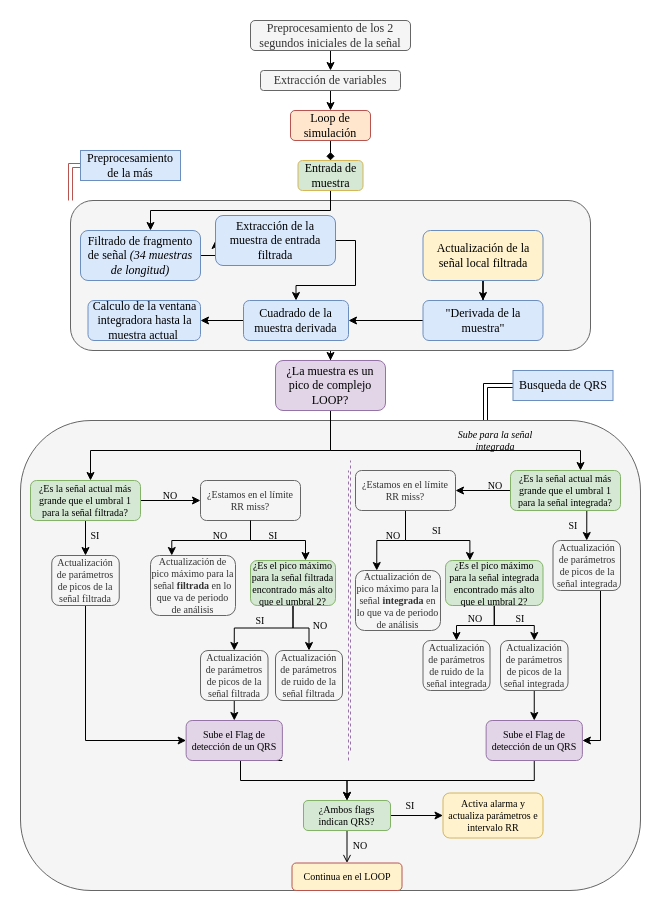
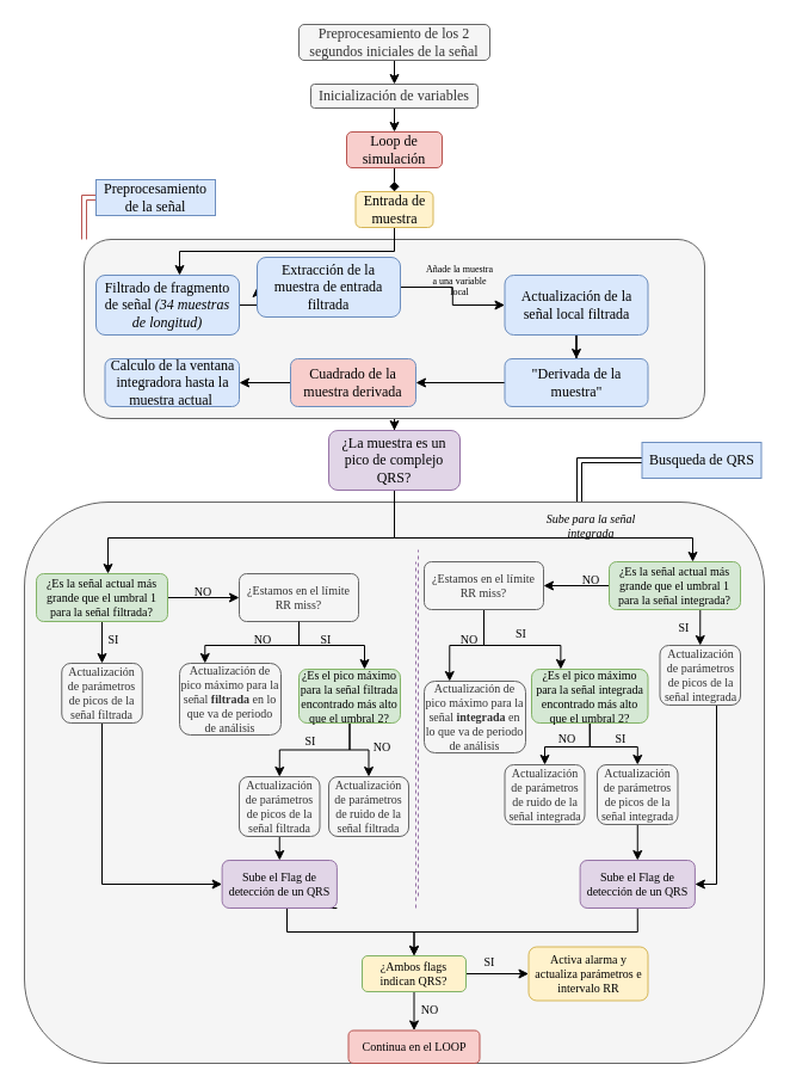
- <mxCell id="10" value="Extracción de variables" style="rounded=1;whiteSpace=wrap;html=1;fillColor=#f5f5f5;fontColor=#333333;strokeColor=#666666;fontFamily=Times New Roman;fontSize=12;" vertex="1" parent="1"><mxGeometry x="260" y="70" width="140" height="20" as="geometry" /></mxCell>
+ <mxCell id="10" value="Inicialización de variables" style="rounded=1;whiteSpace=wrap;html=1;fillColor=#f5f5f5;fontColor=#333333;strokeColor=#666666;fontFamily=Times New Roman;fontSize=12;" vertex="1" parent="1"><mxGeometry x="260" y="70" width="140" height="20" as="geometry" /></mxCell>
- <mxCell id="14" value="Loop de simulación" style="rounded=1;whiteSpace=wrap;html=1;fontFamily=Times New Roman;fillColor=#ffe6cc;strokeColor=#b85450;fontSize=12;" vertex="1" parent="1"><mxGeometry x="290" y="110" width="80" height="30" as="geometry" /></mxCell>
+ <mxCell id="14" value="Loop de simulación" style="rounded=1;whiteSpace=wrap;html=1;fontFamily=Times New Roman;fillColor=#f8cecc;strokeColor=#b85450;fontSize=12;" vertex="1" parent="1"><mxGeometry x="290" y="110" width="80" height="30" as="geometry" /></mxCell>
- <mxCell id="26" value="Preprocesamiento de la más" style="text;html=1;strokeColor=#6c8ebf;fillColor=#dae8fc;align=center;verticalAlign=middle;whiteSpace=wrap;rounded=0;fontFamily=Times New Roman;fontSize=12;" vertex="1" parent="1"><mxGeometry x="80" y="150" width="100" height="30" as="geometry" /></mxCell>
+ <mxCell id="26" value="Preprocesamiento de la señal" style="text;html=1;strokeColor=#6c8ebf;fillColor=#dae8fc;align=center;verticalAlign=middle;whiteSpace=wrap;rounded=0;fontFamily=Times New Roman;fontSize=12;" vertex="1" parent="1"><mxGeometry x="80" y="150" width="100" height="30" as="geometry" /></mxCell>
- <mxCell id="12" value="Entrada de muestra" style="rounded=1;whiteSpace=wrap;html=1;fontFamily=Times New Roman;fillColor=#d5e8d4;strokeColor=#d6b656;fontSize=12;" vertex="1" parent="1"><mxGeometry x="297.5" y="160" width="65" height="30" as="geometry" /></mxCell>
+ <mxCell id="12" value="Entrada de muestra" style="rounded=1;whiteSpace=wrap;html=1;fontFamily=Times New Roman;fillColor=#fff2cc;strokeColor=#d6b656;fontSize=12;" vertex="1" parent="1"><mxGeometry x="297.5" y="160" width="65" height="30" as="geometry" /></mxCell>
+ <mxCell id="21" value="Añade la muestra a una variable local" style="text;html=1;strokeColor=none;fillColor=none;align=center;verticalAlign=middle;whiteSpace=wrap;rounded=0;fontFamily=Times New Roman;fontSize=8;" vertex="1" parent="1"><mxGeometry x="355" y="220" width="60" height="30" as="geometry" /></mxCell>
- <mxCell id="20" value="Actualización de la señal local filtrada" style="rounded=1;whiteSpace=wrap;html=1;fontFamily=Times New Roman;fontSize=12;fillColor=#fff2cc;strokeColor=#6c8ebf;" vertex="1" parent="1"><mxGeometry x="422.5" y="230" width="120" height="50" as="geometry" /></mxCell>
+ <mxCell id="20" value="Actualización de la señal local filtrada" style="rounded=1;whiteSpace=wrap;html=1;fontFamily=Times New Roman;fontSize=12;fillColor=#dae8fc;strokeColor=#6c8ebf;" vertex="1" parent="1"><mxGeometry x="422.5" y="230" width="120" height="50" as="geometry" /></mxCell>
- <mxCell id="17" style="edgeStyle=orthogonalEdgeStyle;rounded=0;orthogonalLoop=1;jettySize=auto;html=1;exitX=1;exitY=0.5;exitDx=0;exitDy=0;fontFamily=Times New Roman;fontSize=12;" edge="1" parent="1" source="18" target="25"><mxGeometry relative="1" as="geometry"><mxPoint x="420" y="275" as="targetPoint" /></mxGeometry></mxCell>
+ <mxCell id="17" style="edgeStyle=orthogonalEdgeStyle;rounded=0;orthogonalLoop=1;jettySize=auto;html=1;exitX=1;exitY=0.5;exitDx=0;exitDy=0;fontFamily=Times New Roman;fontSize=12;" edge="1" parent="1" source="18" target="20"><mxGeometry relative="1" as="geometry"><mxPoint x="420" y="275" as="targetPoint" /></mxGeometry></mxCell>
- <mxCell id="25" value="Cuadrado de la muestra derivada" style="rounded=1;whiteSpace=wrap;html=1;fontFamily=Times New Roman;fontSize=12;fillColor=#dae8fc;strokeColor=#6c8ebf;" vertex="1" parent="1"><mxGeometry x="243" y="300" width="105" height="40" as="geometry" /></mxCell>
+ <mxCell id="25" value="Cuadrado de la muestra derivada" style="rounded=1;whiteSpace=wrap;html=1;fontFamily=Times New Roman;fontSize=12;fillColor=#f8cecc;strokeColor=#6c8ebf;" vertex="1" parent="1"><mxGeometry x="243" y="300" width="105" height="40" as="geometry" /></mxCell>
- <mxCell id="30" value="¿La muestra es un pico de complejo LOOP?" style="rounded=1;whiteSpace=wrap;html=1;fontFamily=Times New Roman;fontSize=12;fillColor=#e1d5e7;strokeColor=#9673a6;" vertex="1" parent="1"><mxGeometry x="275" y="360" width="110" height="50" as="geometry" /></mxCell>
+ <mxCell id="30" value="¿La muestra es un pico de complejo QRS?" style="rounded=1;whiteSpace=wrap;html=1;fontFamily=Times New Roman;fontSize=12;fillColor=#e1d5e7;strokeColor=#9673a6;" vertex="1" parent="1"><mxGeometry x="275" y="360" width="110" height="50" as="geometry" /></mxCell>
- <mxCell id="84" value="Busqueda de QRS" style="text;html=1;strokeColor=#6c8ebf;fillColor=#dae8fc;align=center;verticalAlign=middle;whiteSpace=wrap;rounded=0;fontFamily=Times New Roman;fontSize=12;" vertex="1" parent="1"><mxGeometry x="512.5" y="370" width="100" height="30" as="geometry" /></mxCell>
+ <mxCell id="84" value="Busqueda de QRS" style="text;html=1;strokeColor=#6c8ebf;fillColor=#dae8fc;align=center;verticalAlign=middle;whiteSpace=wrap;rounded=0;fontFamily=Times New Roman;fontSize=12;" vertex="1" parent="1"><mxGeometry x="537.5" y="370" width="100" height="30" as="geometry" /></mxCell>
- <mxCell id="83" value="¿Ambos flags indican QRS?" style="rounded=1;whiteSpace=wrap;html=1;fontFamily=Times New Roman;fontSize=10;fillColor=#d5e8d4;strokeColor=#82b366;" vertex="1" parent="1"><mxGeometry x="303" y="800" width="87" height="30" as="geometry" /></mxCell>
+ <mxCell id="83" value="¿Ambos flags indican QRS?" style="rounded=1;whiteSpace=wrap;html=1;fontFamily=Times New Roman;fontSize=10;fillColor=#fff2cc;strokeColor=#82b366;" vertex="1" parent="1"><mxGeometry x="303" y="800" width="87" height="30" as="geometry" /></mxCell>
- <mxCell id="82" style="edgeStyle=orthogonalEdgeStyle;rounded=0;orthogonalLoop=1;jettySize=auto;html=1;exitX=0.5;exitY=1;exitDx=0;exitDy=0;entryX=0.5;entryY=0;entryDx=0;entryDy=0;fontFamily=Times New Roman;fontSize=10;startArrow=none;startFill=0;endArrow=open;endFill=1;" edge="1" parent="1" source="83" target="87"><mxGeometry relative="1" as="geometry" /></mxCell>
+ <mxCell id="82" style="edgeStyle=orthogonalEdgeStyle;rounded=0;orthogonalLoop=1;jettySize=auto;html=1;exitX=0.5;exitY=1;exitDx=0;exitDy=0;entryX=0.5;entryY=0;entryDx=0;entryDy=0;fontFamily=Times New Roman;fontSize=10;startArrow=none;startFill=0;endArrow=classic;endFill=1;" edge="1" parent="1" source="83" target="87"><mxGeometry relative="1" as="geometry" /></mxCell>
- <mxCell id="87" value="Continua en el LOOP" style="rounded=1;whiteSpace=wrap;html=1;fontFamily=Times New Roman;fontSize=10;fillColor=#fff2cc;strokeColor=#b85450;" vertex="1" parent="1"><mxGeometry x="291.5" y="862.5" width="110" height="27.5" as="geometry" /></mxCell>
+ <mxCell id="87" value="Continua en el LOOP" style="rounded=1;whiteSpace=wrap;html=1;fontFamily=Times New Roman;fontSize=10;fillColor=#f8cecc;strokeColor=#b85450;" vertex="1" parent="1"><mxGeometry x="291.5" y="862.5" width="110" height="27.5" as="geometry" /></mxCell>
